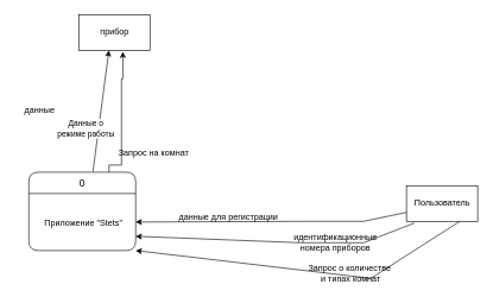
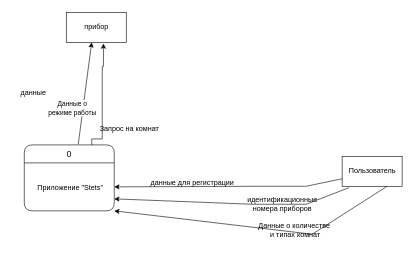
- <mxCell id="14" value="Запрос о количестве&lt;br&gt;&amp;nbsp;и типах комнат" style="text;html=1;align=center;verticalAlign=middle;resizable=0;points=[];autosize=1;strokeColor=none;fillColor=none;" parent="1" vertex="1"><mxGeometry x="420" y="363" width="140" height="40" as="geometry" /></mxCell>
+ <mxCell id="14" value="Данные о количестве&lt;br&gt;&amp;nbsp;и типах комнат" style="text;html=1;align=center;verticalAlign=middle;resizable=0;points=[];autosize=1;strokeColor=none;fillColor=none;" parent="1" vertex="1"><mxGeometry x="420" y="363" width="140" height="40" as="geometry" /></mxCell>
